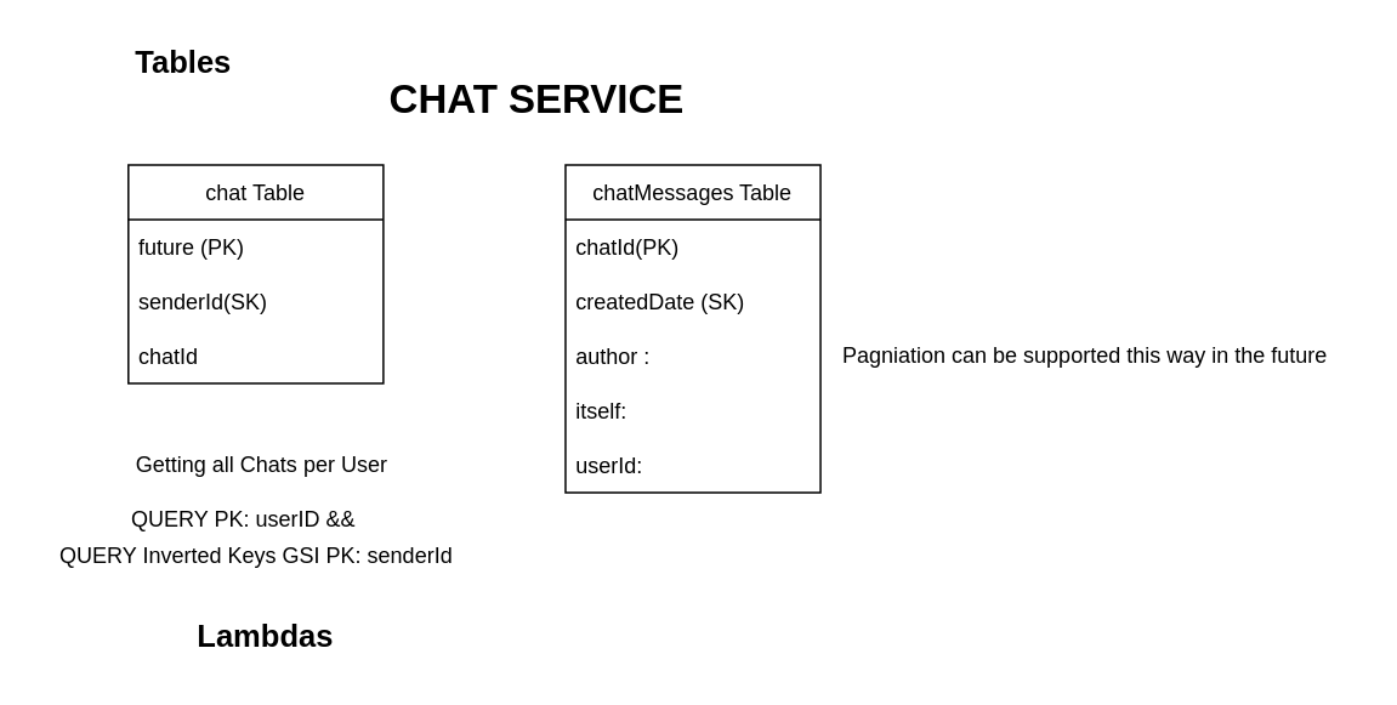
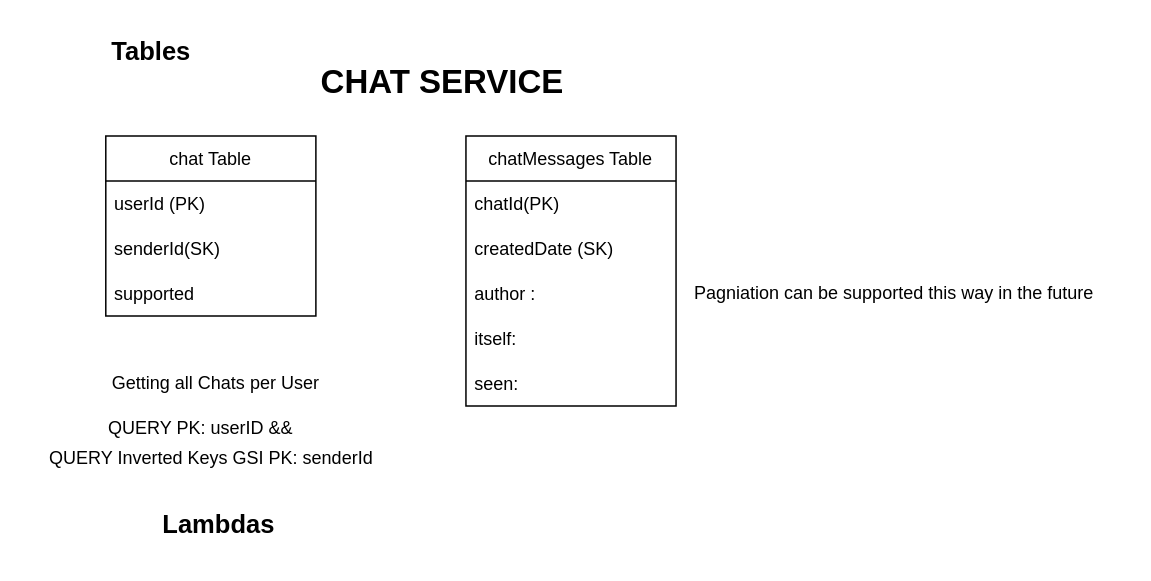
- <mxCell id="3" value="future (PK)" style="text;strokeColor=none;fillColor=none;align=left;verticalAlign=middle;spacingLeft=4;spacingRight=4;overflow=hidden;points=[[0,0.5],[1,0.5]];portConstraint=eastwest;rotatable=0;" parent="2" vertex="1"><mxGeometry y="30" width="140" height="30" as="geometry" /></mxCell>
+ <mxCell id="3" value="userId (PK)" style="text;strokeColor=none;fillColor=none;align=left;verticalAlign=middle;spacingLeft=4;spacingRight=4;overflow=hidden;points=[[0,0.5],[1,0.5]];portConstraint=eastwest;rotatable=0;" parent="2" vertex="1"><mxGeometry y="30" width="140" height="30" as="geometry" /></mxCell>
- <mxCell id="5" value="chatId" style="text;strokeColor=none;fillColor=none;align=left;verticalAlign=middle;spacingLeft=4;spacingRight=4;overflow=hidden;points=[[0,0.5],[1,0.5]];portConstraint=eastwest;rotatable=0;" parent="2" vertex="1"><mxGeometry y="90" width="140" height="30" as="geometry" /></mxCell>
+ <mxCell id="5" value="supported" style="text;strokeColor=none;fillColor=none;align=left;verticalAlign=middle;spacingLeft=4;spacingRight=4;overflow=hidden;points=[[0,0.5],[1,0.5]];portConstraint=eastwest;rotatable=0;" parent="2" vertex="1"><mxGeometry y="90" width="140" height="30" as="geometry" /></mxCell>
- <mxCell id="11" value="userId: " style="text;strokeColor=none;fillColor=none;align=left;verticalAlign=middle;spacingLeft=4;spacingRight=4;overflow=hidden;points=[[0,0.5],[1,0.5]];portConstraint=eastwest;rotatable=0;" vertex="1" parent="6"><mxGeometry y="150" width="140" height="30" as="geometry" /></mxCell>
+ <mxCell id="11" value="seen: " style="text;strokeColor=none;fillColor=none;align=left;verticalAlign=middle;spacingLeft=4;spacingRight=4;overflow=hidden;points=[[0,0.5],[1,0.5]];portConstraint=eastwest;rotatable=0;" vertex="1" parent="6"><mxGeometry y="150" width="140" height="30" as="geometry" /></mxCell>
